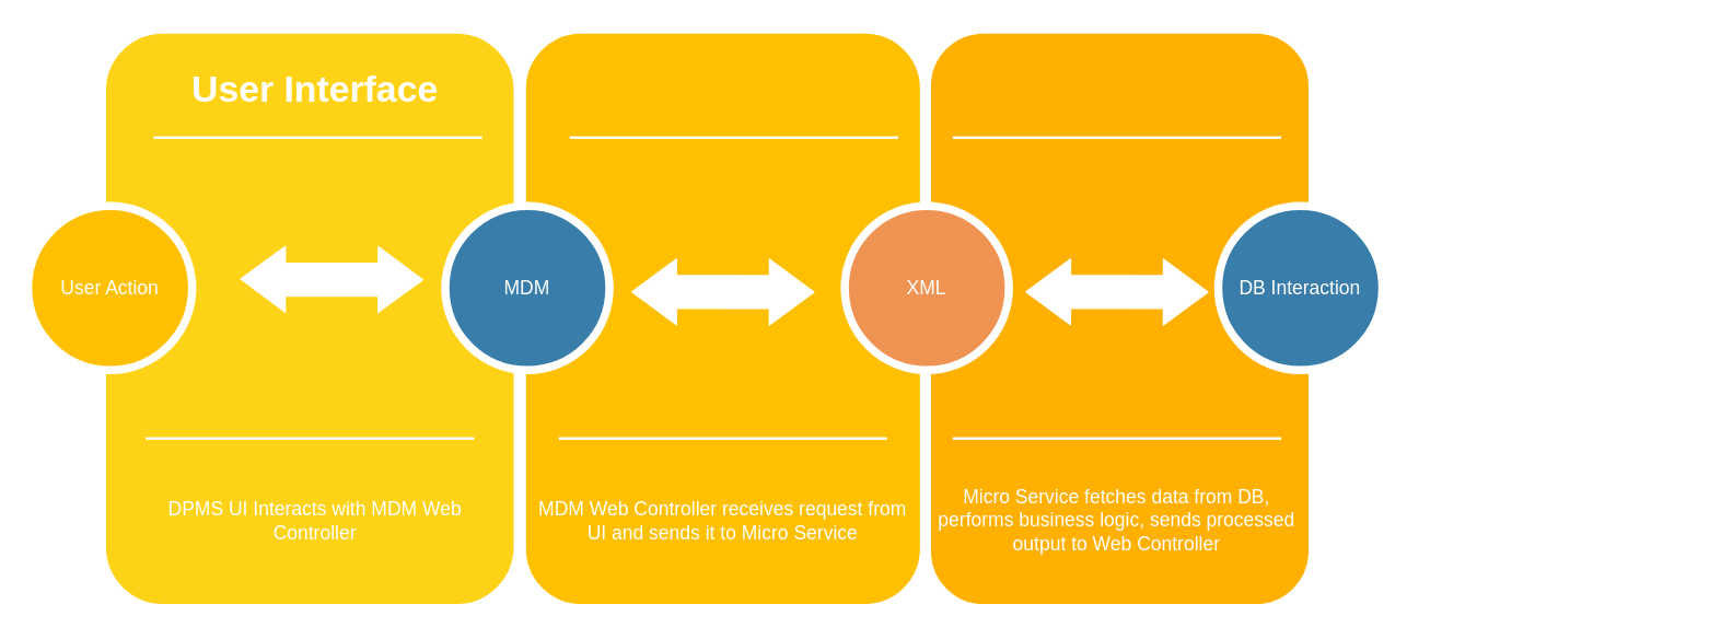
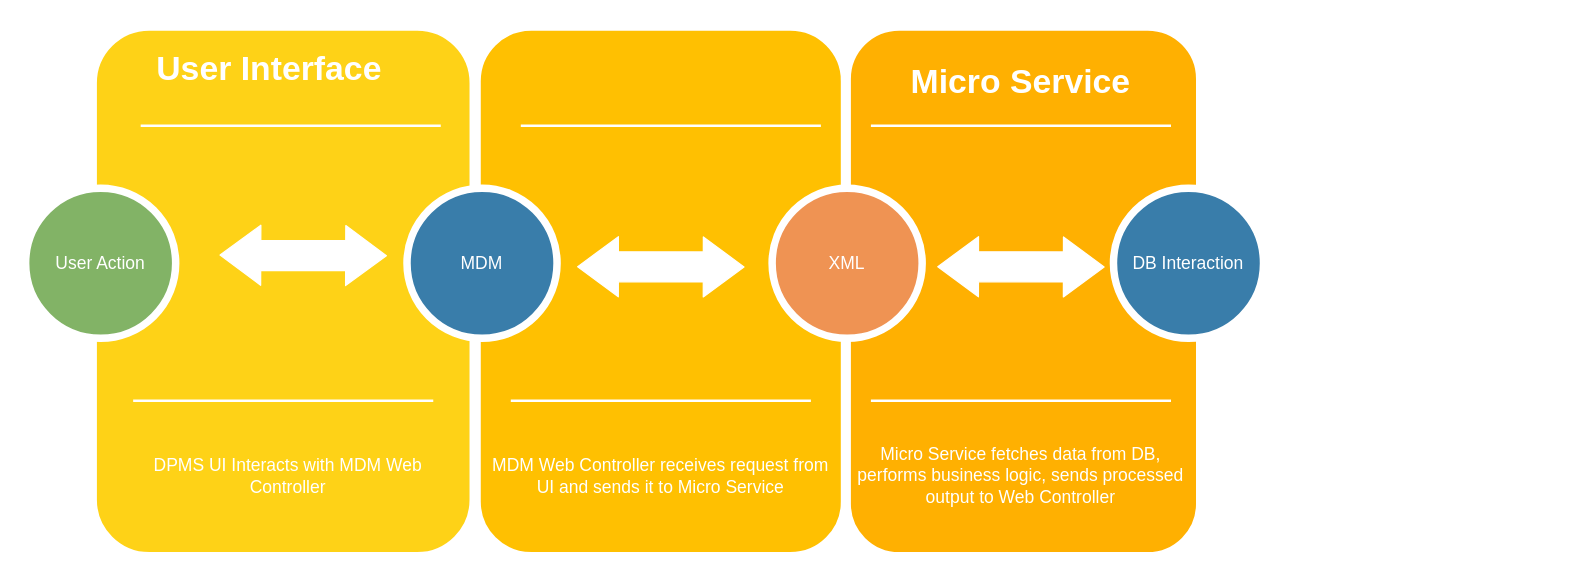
- <mxCell id="3" value="User Interface" style="text;html=1;strokeColor=none;fillColor=none;align=center;verticalAlign=middle;whiteSpace=wrap;rounded=0;shadow=0;fontSize=27;fontColor=#FFFFFF;fontStyle=1" parent="1" vertex="1"><mxGeometry x="90" y="35" width="280" height="60" as="geometry" /></mxCell>
+ <mxCell id="3" value="User Interface" style="text;html=1;strokeColor=none;fillColor=none;align=center;verticalAlign=middle;whiteSpace=wrap;rounded=0;shadow=0;fontSize=27;fontColor=#FFFFFF;fontStyle=1" parent="1" vertex="1"><mxGeometry x="75" y="25" width="280" height="60" as="geometry" /></mxCell>
+ <mxCell id="13" value="Micro Service" style="text;html=1;strokeColor=none;fillColor=none;align=center;verticalAlign=middle;whiteSpace=wrap;rounded=0;shadow=0;fontSize=27;fontColor=#FFFFFF;fontStyle=1" parent="1" vertex="1"><mxGeometry x="676" y="35" width="280" height="60" as="geometry" /></mxCell>
- <mxCell id="23" value="&lt;font color=&quot;#ffffff&quot;&gt;User Action&lt;/font&gt;" style="ellipse;whiteSpace=wrap;html=1;rounded=0;shadow=0;strokeWidth=6;fontSize=14;align=center;fillColor=#ffc001;strokeColor=#ffffff;" vertex="1" parent="1"><mxGeometry x="20" y="150" width="120" height="120" as="geometry" /></mxCell>
+ <mxCell id="23" value="&lt;font color=&quot;#ffffff&quot;&gt;User Action&lt;/font&gt;" style="ellipse;whiteSpace=wrap;html=1;rounded=0;shadow=0;strokeWidth=6;fontSize=14;align=center;fillColor=#82B366;strokeColor=#ffffff;" vertex="1" parent="1"><mxGeometry x="20" y="150" width="120" height="120" as="geometry" /></mxCell>
